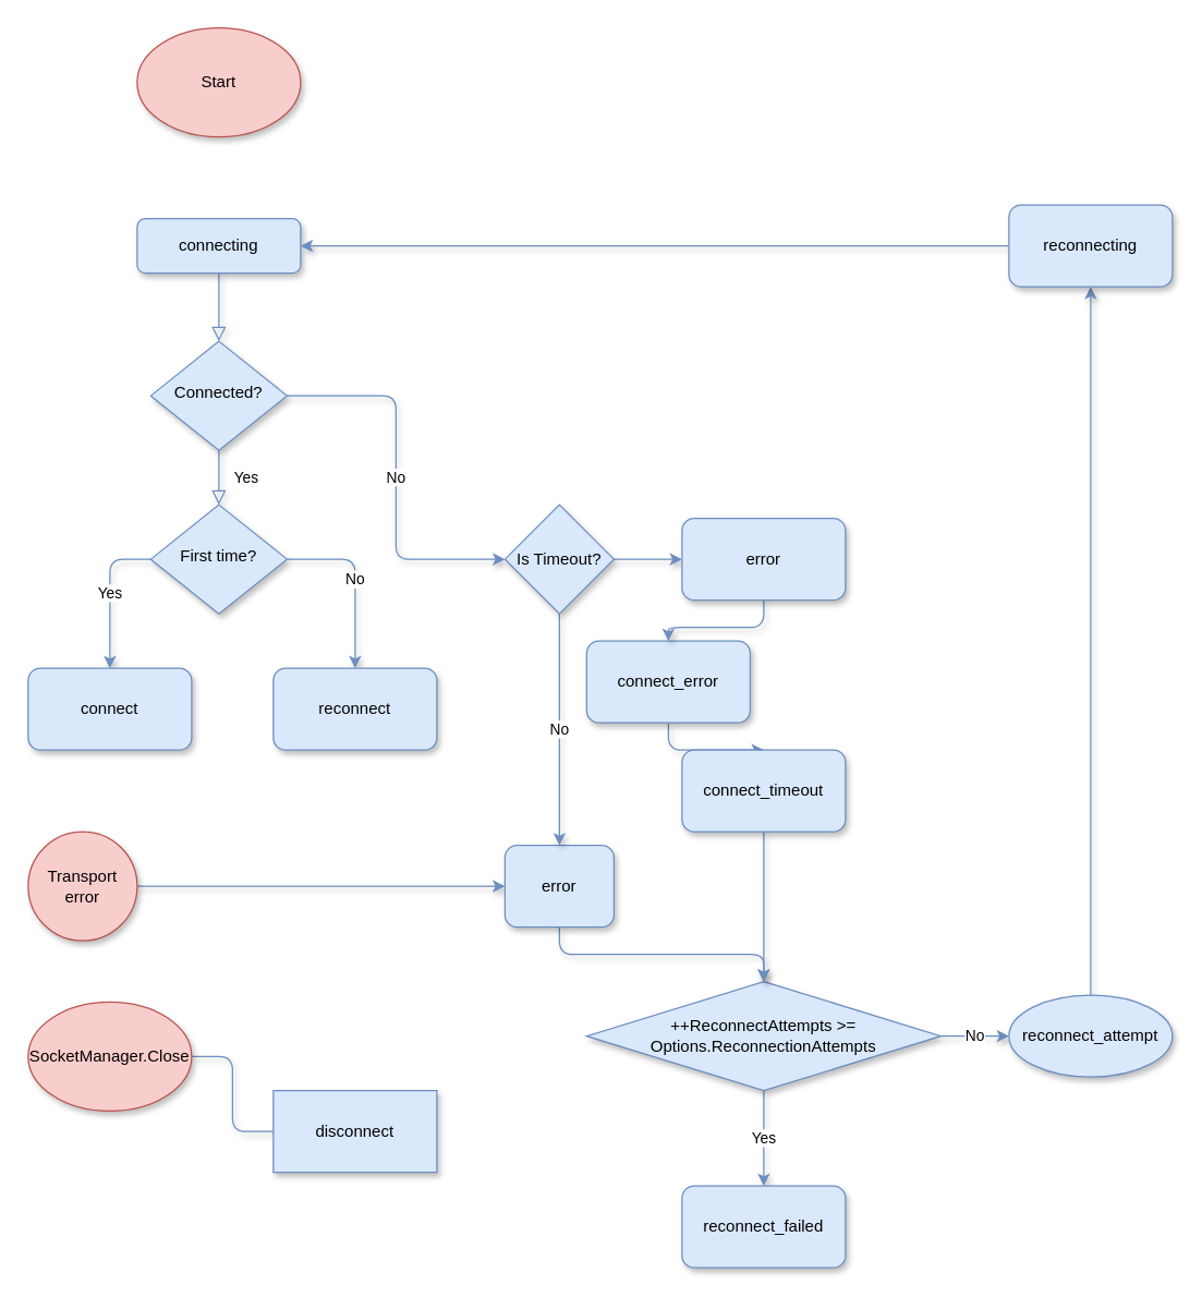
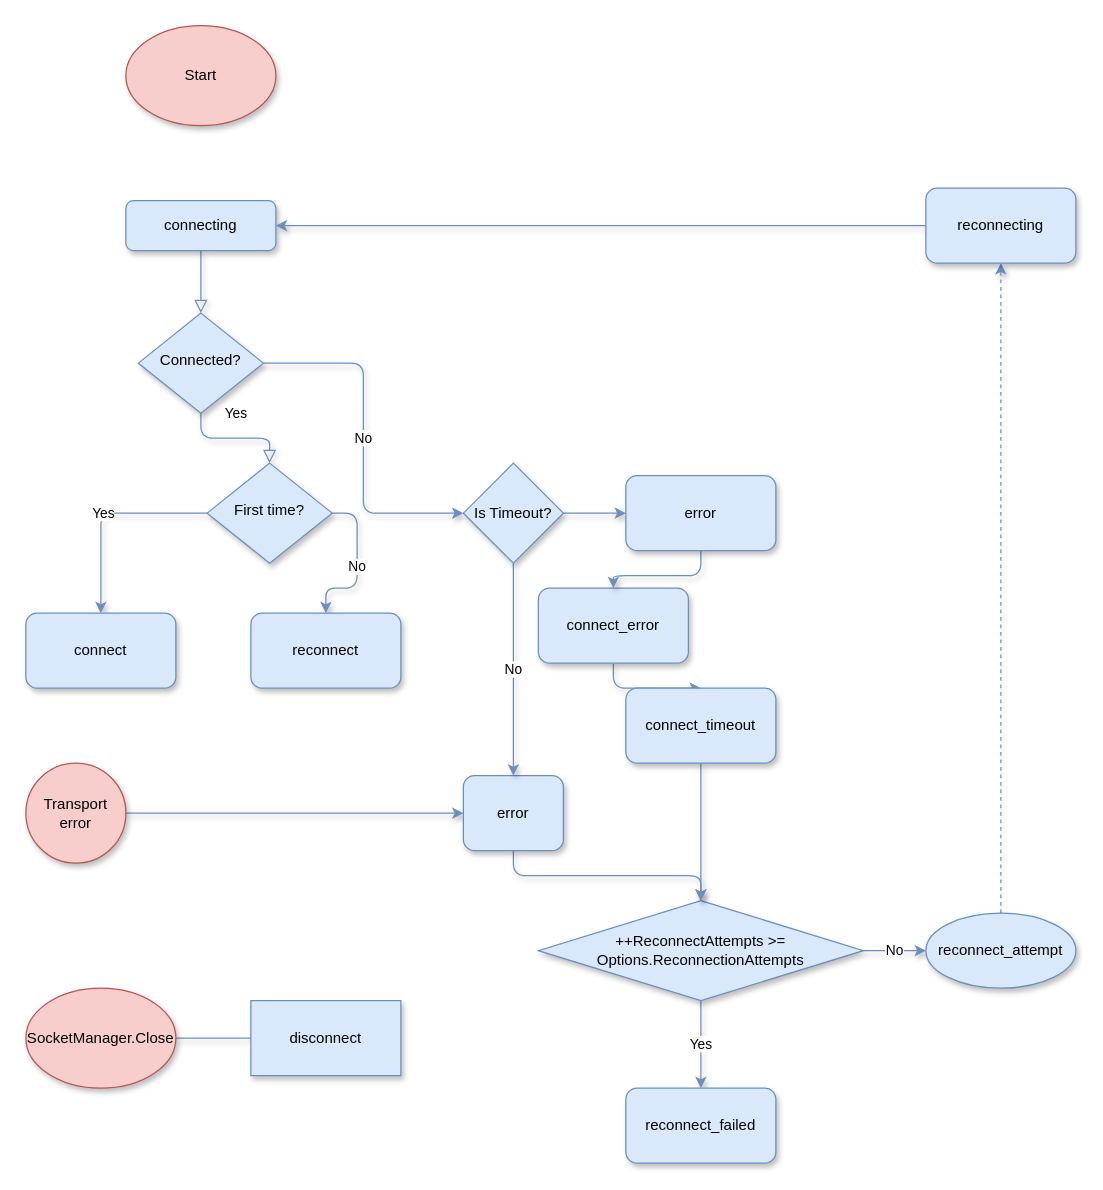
- <mxCell id="9" value="First time?" style="rhombus;whiteSpace=wrap;html=1;shadow=1;fontFamily=Helvetica;fontSize=12;align=center;strokeWidth=1;spacing=6;spacingTop=-4;sketch=0;fillColor=#dae8fc;strokeColor=#6C8EBF;snapToPoint=0;" parent="1" vertex="1"><mxGeometry x="110" y="370" width="100" height="80" as="geometry" /></mxCell>
+ <mxCell id="9" value="First time?" style="rhombus;whiteSpace=wrap;html=1;shadow=1;fontFamily=Helvetica;fontSize=12;align=center;strokeWidth=1;spacing=6;spacingTop=-4;sketch=0;fillColor=#dae8fc;strokeColor=#6C8EBF;snapToPoint=0;" parent="1" vertex="1"><mxGeometry x="165" y="370" width="100" height="80" as="geometry" /></mxCell>
- <mxCell id="14" style="edgeStyle=orthogonalEdgeStyle;orthogonalLoop=1;jettySize=auto;html=1;entryX=0.5;entryY=1;entryDx=0;entryDy=0;shadow=1;sketch=0;fillColor=#dae8fc;strokeColor=#6C8EBF;snapToPoint=0;" edge="1" parent="1" source="15" target="17"><mxGeometry relative="1" as="geometry"><mxPoint x="834" y="560" as="targetPoint" /></mxGeometry></mxCell>
+ <mxCell id="14" style="edgeStyle=orthogonalEdgeStyle;orthogonalLoop=1;jettySize=auto;html=1;entryX=0.5;entryY=1;entryDx=0;entryDy=0;shadow=1;sketch=0;fillColor=#dae8fc;strokeColor=#6C8EBF;snapToPoint=0;dashed=1;" edge="1" parent="1" source="15" target="17"><mxGeometry relative="1" as="geometry"><mxPoint x="834" y="560" as="targetPoint" /></mxGeometry></mxCell>
- <mxCell id="35" value="SocketManager.Close" style="ellipse;whiteSpace=wrap;html=1;shadow=1;sketch=0;fillColor=#f8cecc;strokeColor=#b85450;snapToPoint=0;" vertex="1" parent="1"><mxGeometry x="20" y="735" width="120" height="80" as="geometry" /></mxCell>
+ <mxCell id="35" value="SocketManager.Close" style="ellipse;whiteSpace=wrap;html=1;shadow=1;sketch=0;fillColor=#f8cecc;strokeColor=#b85450;snapToPoint=0;" vertex="1" parent="1"><mxGeometry x="20" y="790" width="120" height="80" as="geometry" /></mxCell>
